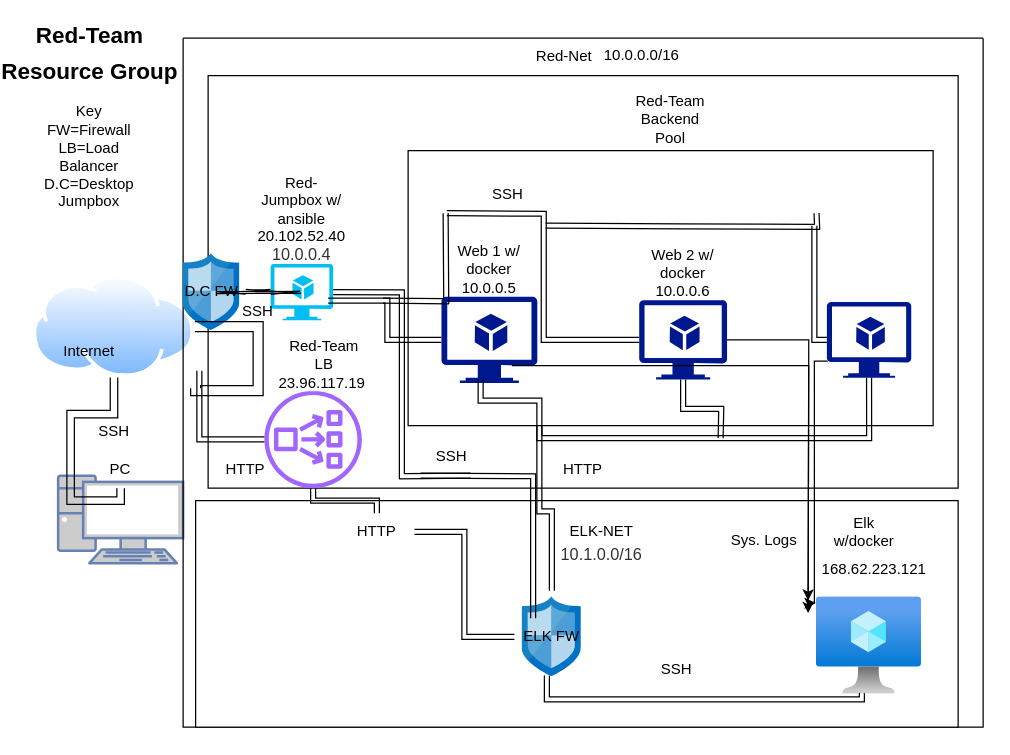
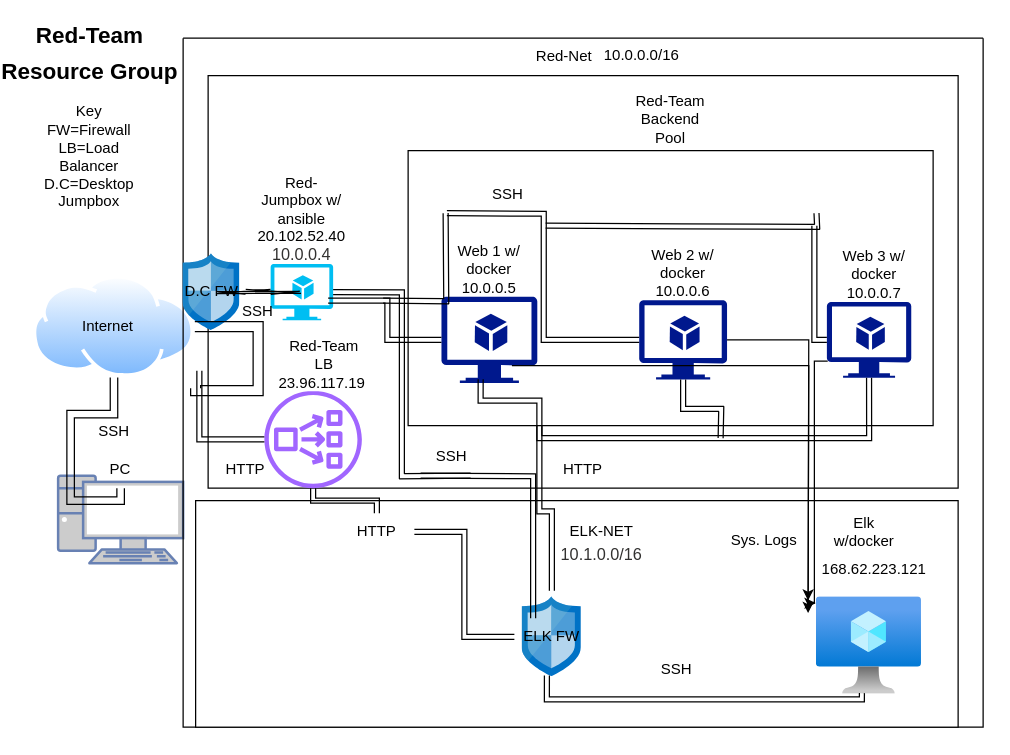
+ <mxCell id="32" value="Web 3 w/ docker&lt;br&gt;10.0.0.7" style="text;html=1;strokeColor=none;fillColor=none;align=center;verticalAlign=middle;whiteSpace=wrap;rounded=0;" parent="8" vertex="1"><mxGeometry x="522.5" y="174" width="60" height="30" as="geometry" /></mxCell>
- <mxCell id="5" value="Internet" style="text;html=1;strokeColor=none;fillColor=none;align=center;verticalAlign=middle;whiteSpace=wrap;rounded=0;" parent="1" vertex="1"><mxGeometry x="41" y="265.75" width="60" height="30" as="geometry" /></mxCell>
+ <mxCell id="5" value="Internet" style="text;html=1;strokeColor=none;fillColor=none;align=center;verticalAlign=middle;whiteSpace=wrap;rounded=0;" parent="1" vertex="1"><mxGeometry x="56" y="245.75" width="60" height="30" as="geometry" /></mxCell>
